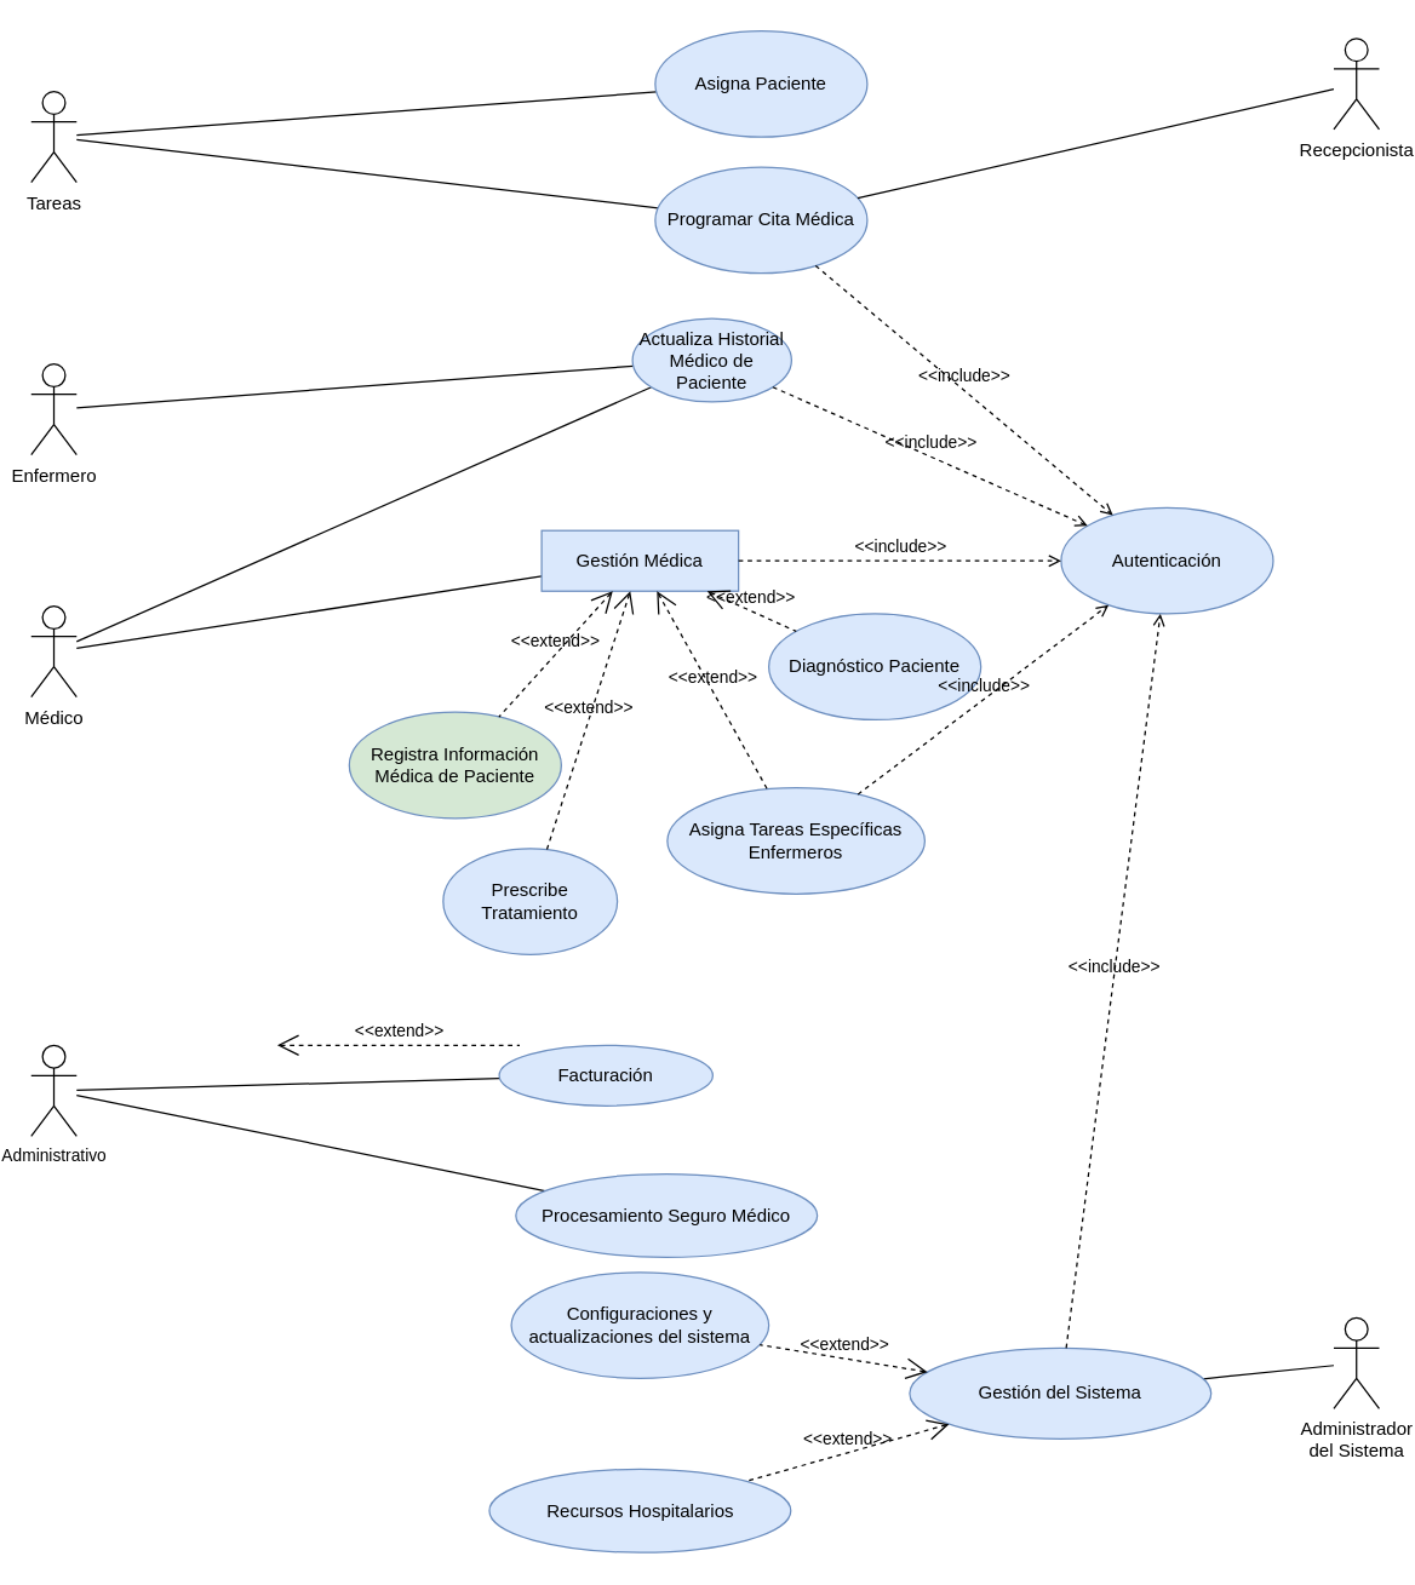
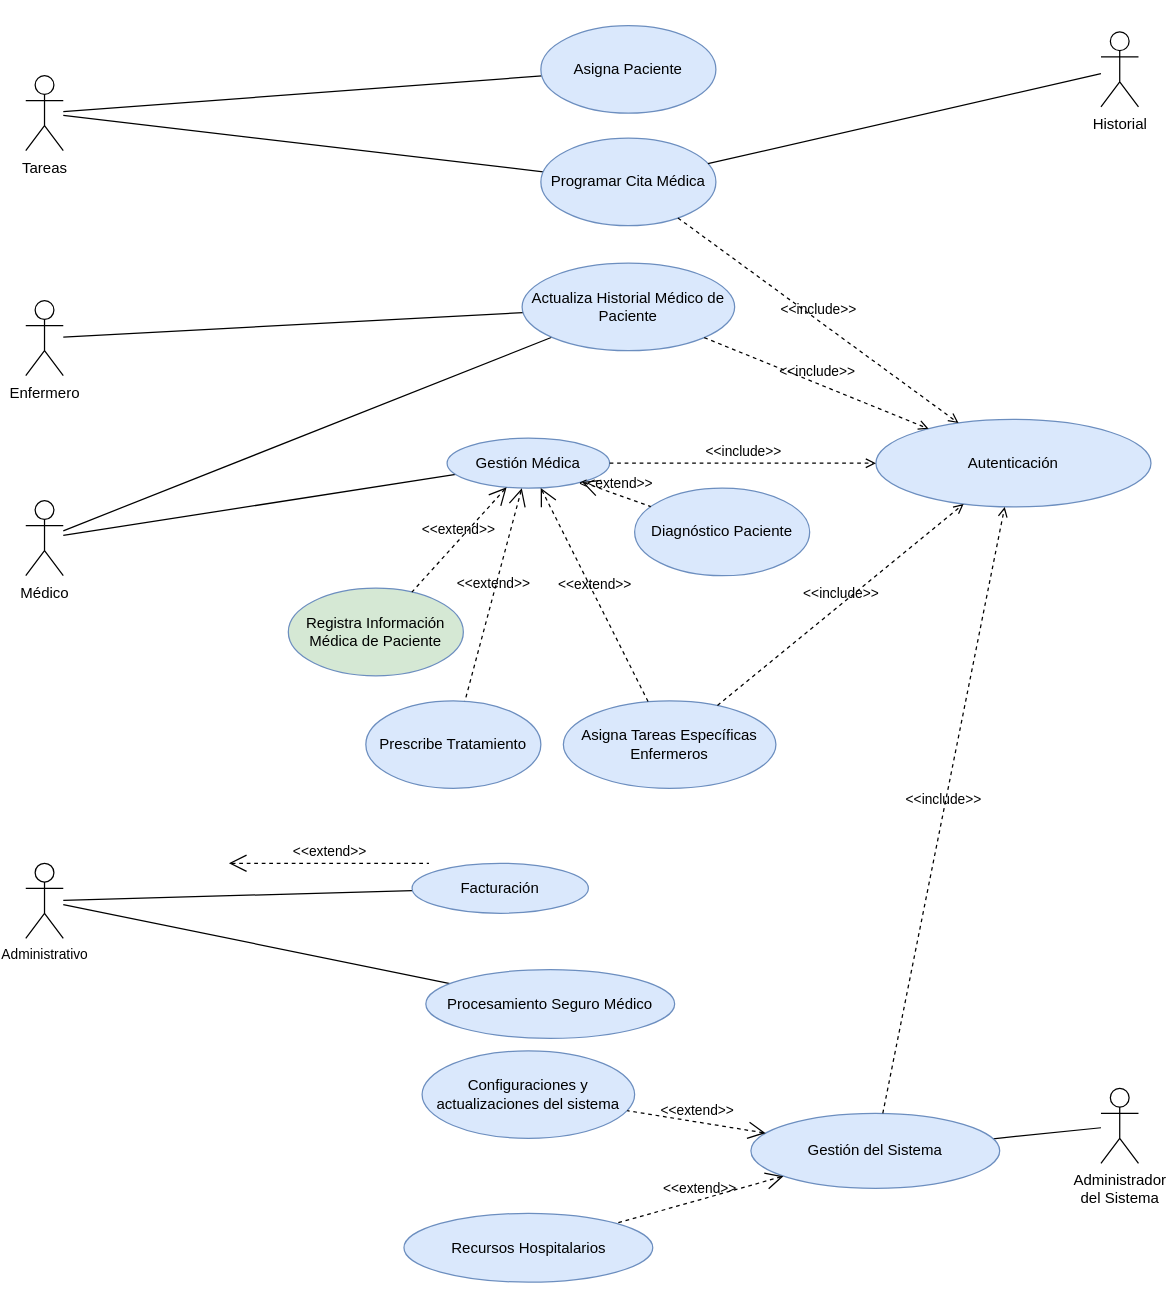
- <mxCell id="30" value="Recepcionista" style="shape=umlActor;verticalLabelPosition=bottom;verticalAlign=top;html=1;outlineConnect=0;" parent="1" vertex="1"><mxGeometry x="880" y="25" width="30" height="60" as="geometry" /></mxCell>
+ <mxCell id="30" value="Historial" style="shape=umlActor;verticalLabelPosition=bottom;verticalAlign=top;html=1;outlineConnect=0;" parent="1" vertex="1"><mxGeometry x="880" y="25" width="30" height="60" as="geometry" /></mxCell>
- <mxCell id="18" value="Actualiza Historial Médico de Paciente" style="ellipse;whiteSpace=wrap;html=1;fillColor=#dae8fc;strokeColor=#6c8ebf;" parent="1" vertex="1"><mxGeometry x="417" y="210" width="105" height="55" as="geometry" /></mxCell>
+ <mxCell id="18" value="Actualiza Historial Médico de Paciente" style="ellipse;whiteSpace=wrap;html=1;fillColor=#dae8fc;strokeColor=#6c8ebf;" parent="1" vertex="1"><mxGeometry x="417" y="210" width="170" height="70" as="geometry" /></mxCell>
- <mxCell id="28" value="Gestión Médica" style="whiteSpace=wrap;html=1;fillColor=#dae8fc;strokeColor=#6c8ebf;rounded=0;" parent="1" vertex="1"><mxGeometry x="357" y="350" width="130" height="40" as="geometry" /></mxCell>
+ <mxCell id="28" value="Gestión Médica" style="ellipse;whiteSpace=wrap;html=1;fillColor=#dae8fc;strokeColor=#6c8ebf;" parent="1" vertex="1"><mxGeometry x="357" y="350" width="130" height="40" as="geometry" /></mxCell>
- <mxCell id="14" value="Autenticación" style="ellipse;whiteSpace=wrap;html=1;fillColor=#dae8fc;strokeColor=#6c8ebf;" parent="1" vertex="1"><mxGeometry x="700" y="335" width="140" height="70" as="geometry" /></mxCell>
+ <mxCell id="14" value="Autenticación" style="ellipse;whiteSpace=wrap;html=1;fillColor=#dae8fc;strokeColor=#6c8ebf;" parent="1" vertex="1"><mxGeometry x="700" y="335" width="220" height="70" as="geometry" /></mxCell>
- <mxCell id="15" value="Diagnóstico Paciente" style="ellipse;whiteSpace=wrap;html=1;fillColor=#dae8fc;strokeColor=#6c8ebf;" parent="1" vertex="1"><mxGeometry x="507" y="405" width="140" height="70" as="geometry" /></mxCell>
+ <mxCell id="15" value="Diagnóstico Paciente" style="ellipse;whiteSpace=wrap;html=1;fillColor=#dae8fc;strokeColor=#6c8ebf;" parent="1" vertex="1"><mxGeometry x="507" y="390" width="140" height="70" as="geometry" /></mxCell>
- <mxCell id="19" value="Asigna Tareas Específicas Enfermeros" style="ellipse;whiteSpace=wrap;html=1;fillColor=#dae8fc;strokeColor=#6c8ebf;" parent="1" vertex="1"><mxGeometry x="440" y="520" width="170" height="70" as="geometry" /></mxCell>
+ <mxCell id="19" value="Asigna Tareas Específicas Enfermeros" style="ellipse;whiteSpace=wrap;html=1;fillColor=#dae8fc;strokeColor=#6c8ebf;" parent="1" vertex="1"><mxGeometry x="450" y="560" width="170" height="70" as="geometry" /></mxCell>
- <mxCell id="16" value="Prescribe Tratamiento" style="ellipse;whiteSpace=wrap;html=1;fillColor=#dae8fc;strokeColor=#6c8ebf;" parent="1" vertex="1"><mxGeometry x="292" y="560" width="115" height="70" as="geometry" /></mxCell>
+ <mxCell id="16" value="Prescribe Tratamiento" style="ellipse;whiteSpace=wrap;html=1;fillColor=#dae8fc;strokeColor=#6c8ebf;" parent="1" vertex="1"><mxGeometry x="292" y="560" width="140" height="70" as="geometry" /></mxCell>
